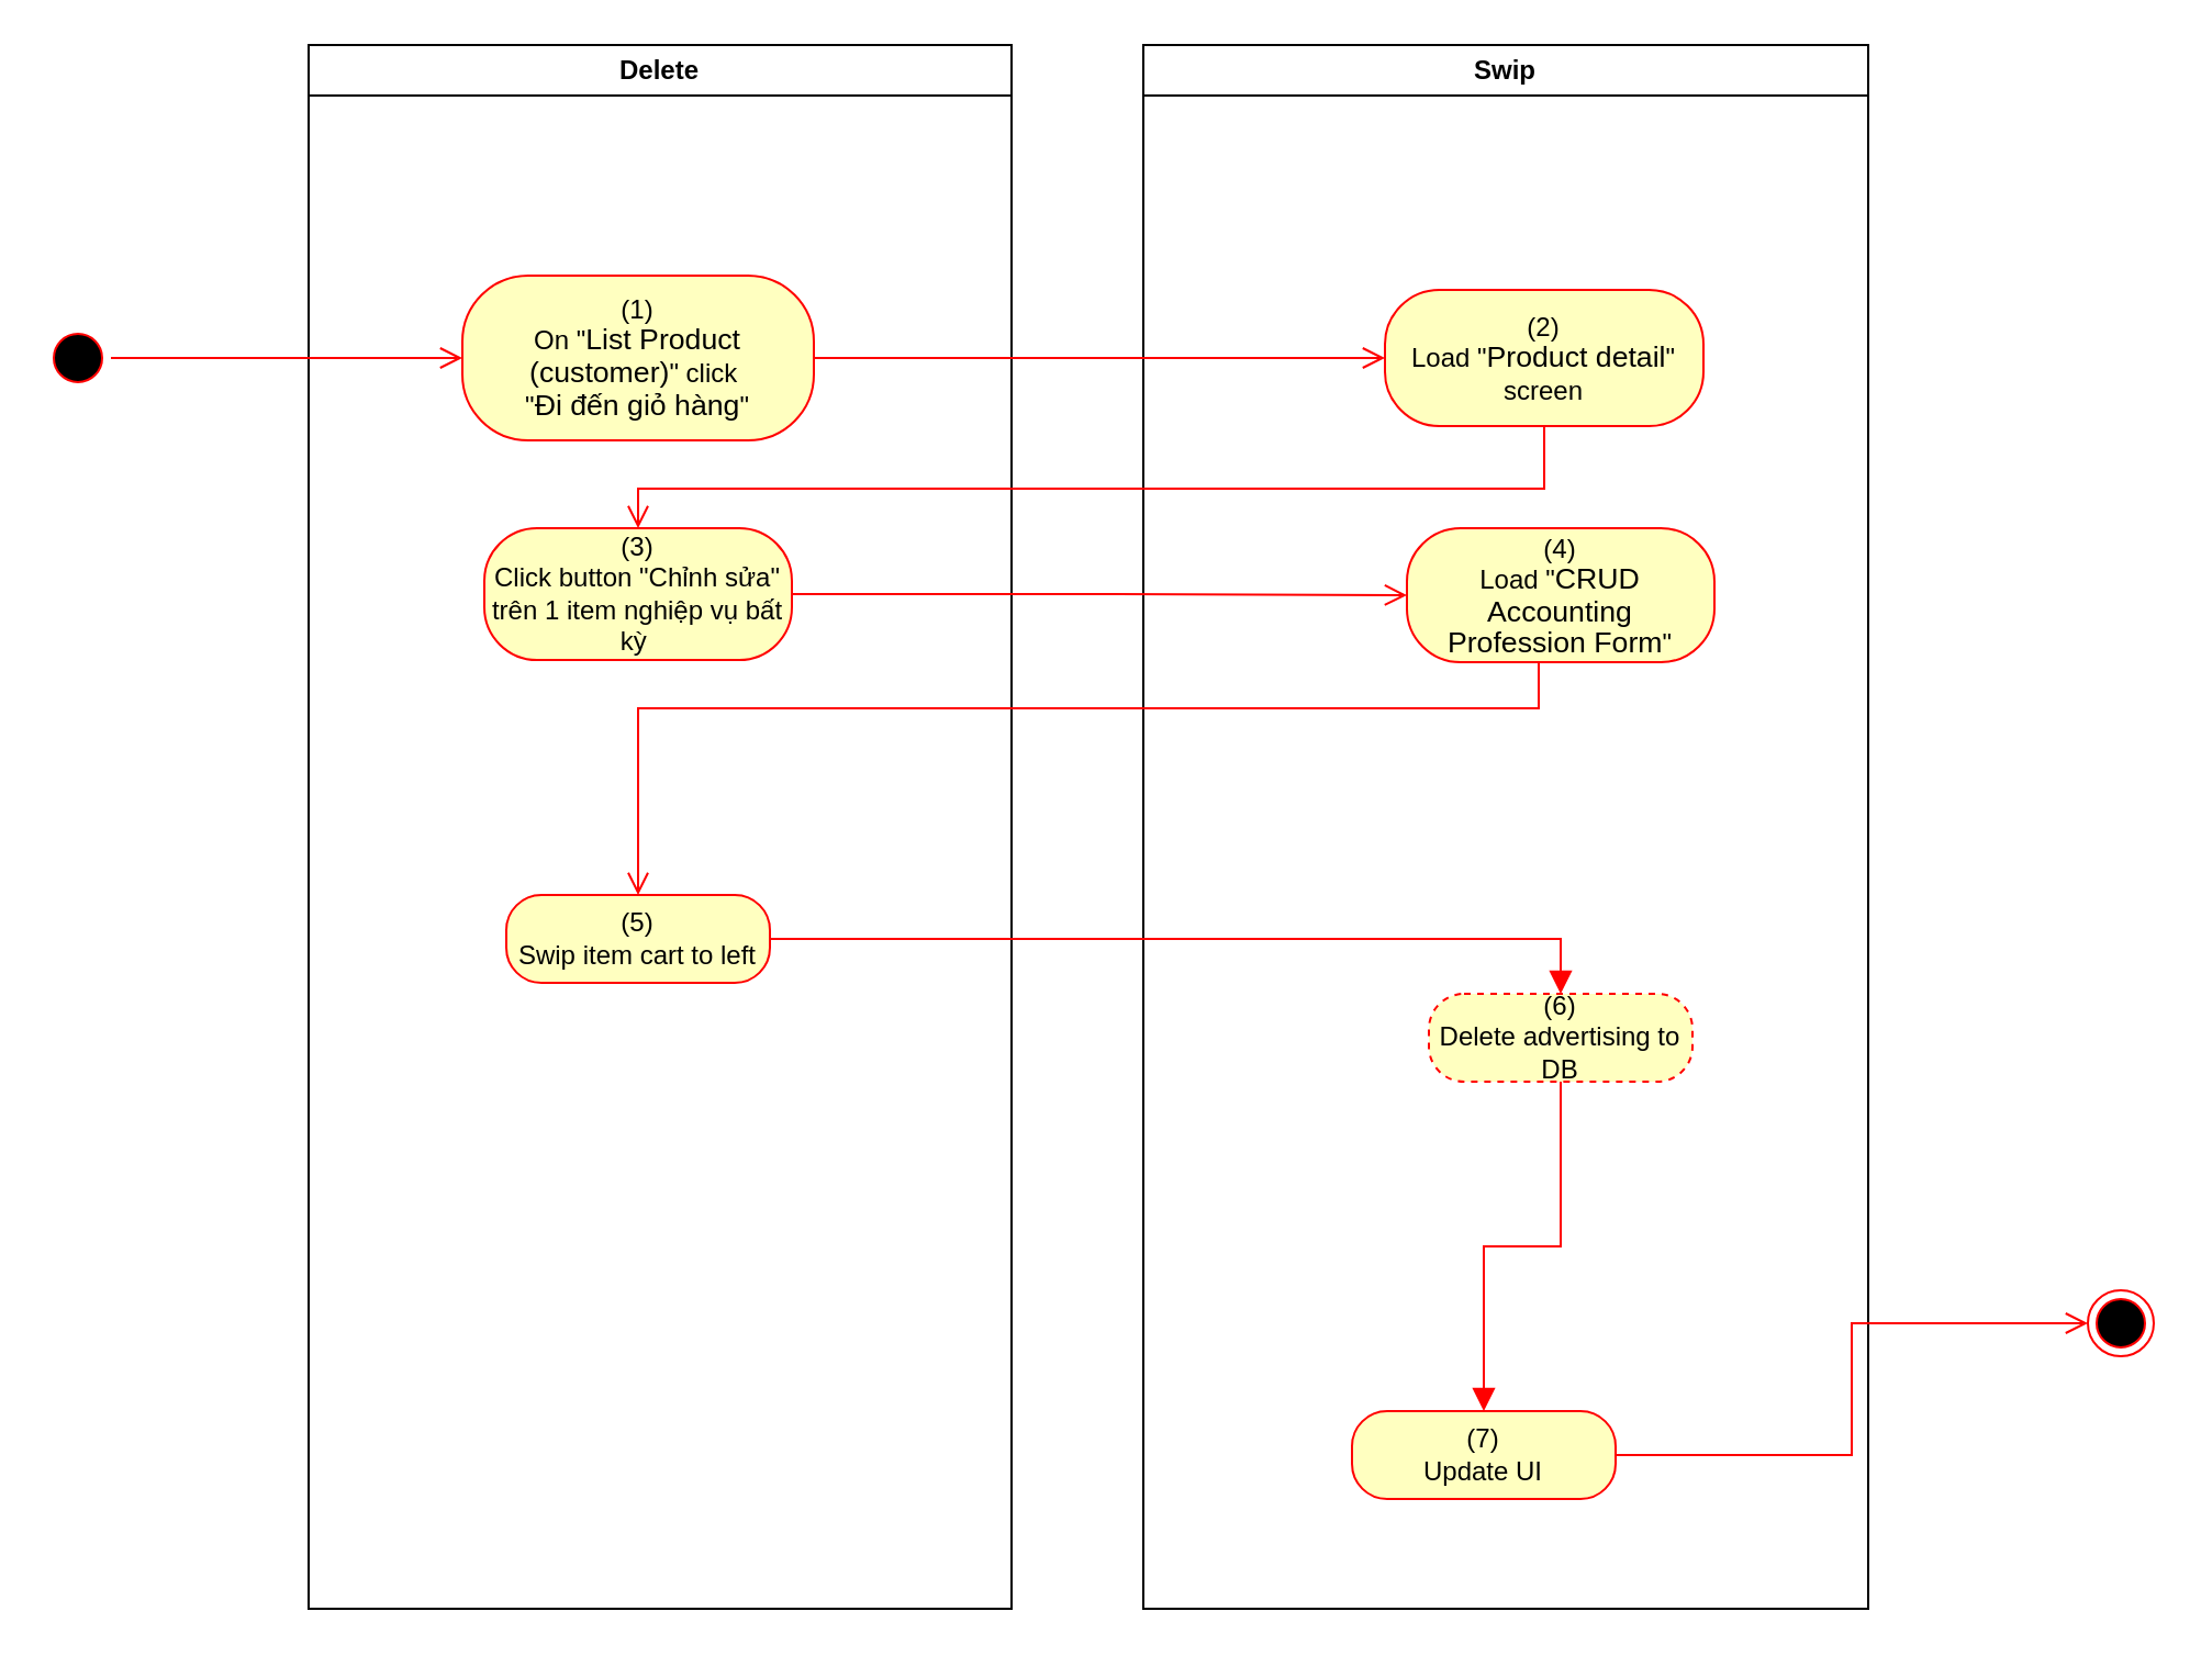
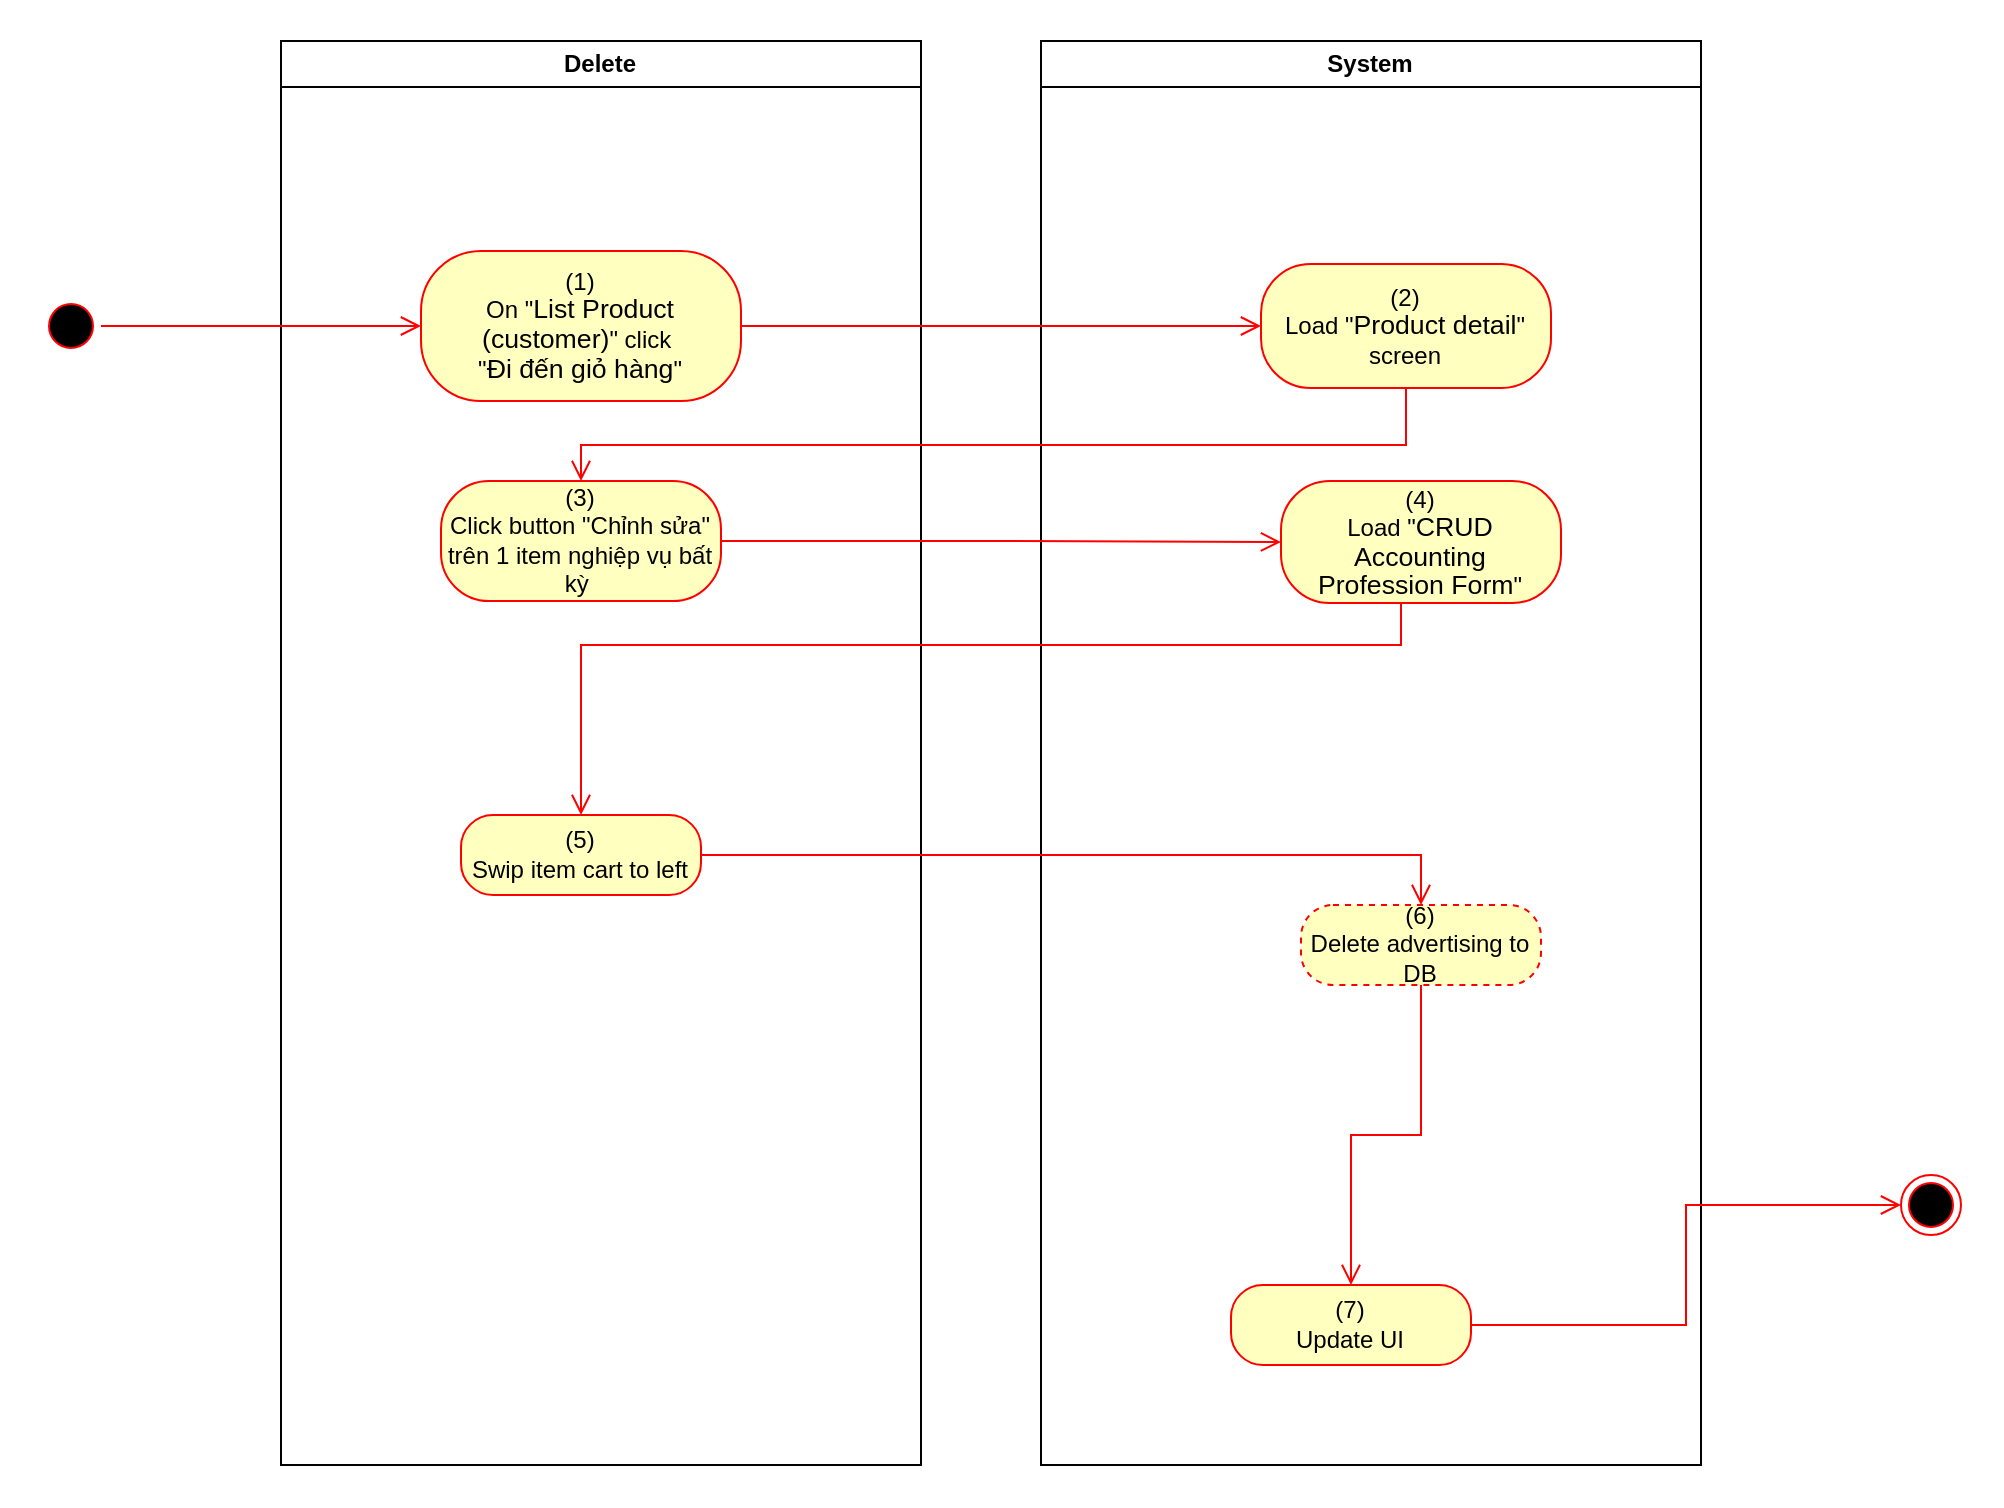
- <mxCell id="6" value="Swip" style="swimlane;whiteSpace=wrap;startSize=23;" vertex="1" parent="1"><mxGeometry x="520" y="20" width="330" height="712" as="geometry" /></mxCell>
+ <mxCell id="6" value="System" style="swimlane;whiteSpace=wrap;startSize=23;" vertex="1" parent="1"><mxGeometry x="520" y="20" width="330" height="712" as="geometry" /></mxCell>
- <mxCell id="20" value="" style="edgeStyle=orthogonalEdgeStyle;html=1;verticalAlign=bottom;endArrow=block;endSize=8;strokeColor=#ff0000;rounded=0;entryX=0.5;entryY=0;entryDx=0;entryDy=0;" edge="1" parent="1" source="5" target="8"><mxGeometry relative="1" as="geometry"><mxPoint x="690" y="422" as="targetPoint" /></mxGeometry></mxCell>
+ <mxCell id="20" value="" style="edgeStyle=orthogonalEdgeStyle;html=1;verticalAlign=bottom;endArrow=open;endSize=8;strokeColor=#ff0000;rounded=0;entryX=0.5;entryY=0;entryDx=0;entryDy=0;" edge="1" parent="1" source="5" target="8"><mxGeometry relative="1" as="geometry"><mxPoint x="690" y="422" as="targetPoint" /></mxGeometry></mxCell>
- <mxCell id="10" value="" style="edgeStyle=orthogonalEdgeStyle;html=1;verticalAlign=bottom;endArrow=block;endSize=8;strokeColor=#ff0000;rounded=0;exitX=0.5;exitY=1;exitDx=0;exitDy=0;entryX=0.5;entryY=0;entryDx=0;entryDy=0;" edge="1" parent="6" source="8" target="9"><mxGeometry relative="1" as="geometry"><mxPoint x="170" y="642" as="targetPoint" /></mxGeometry></mxCell>
+ <mxCell id="10" value="" style="edgeStyle=orthogonalEdgeStyle;html=1;verticalAlign=bottom;endArrow=open;endSize=8;strokeColor=#ff0000;rounded=0;exitX=0.5;exitY=1;exitDx=0;exitDy=0;entryX=0.5;entryY=0;entryDx=0;entryDy=0;" edge="1" parent="6" source="8" target="9"><mxGeometry relative="1" as="geometry"><mxPoint x="170" y="642" as="targetPoint" /></mxGeometry></mxCell>
